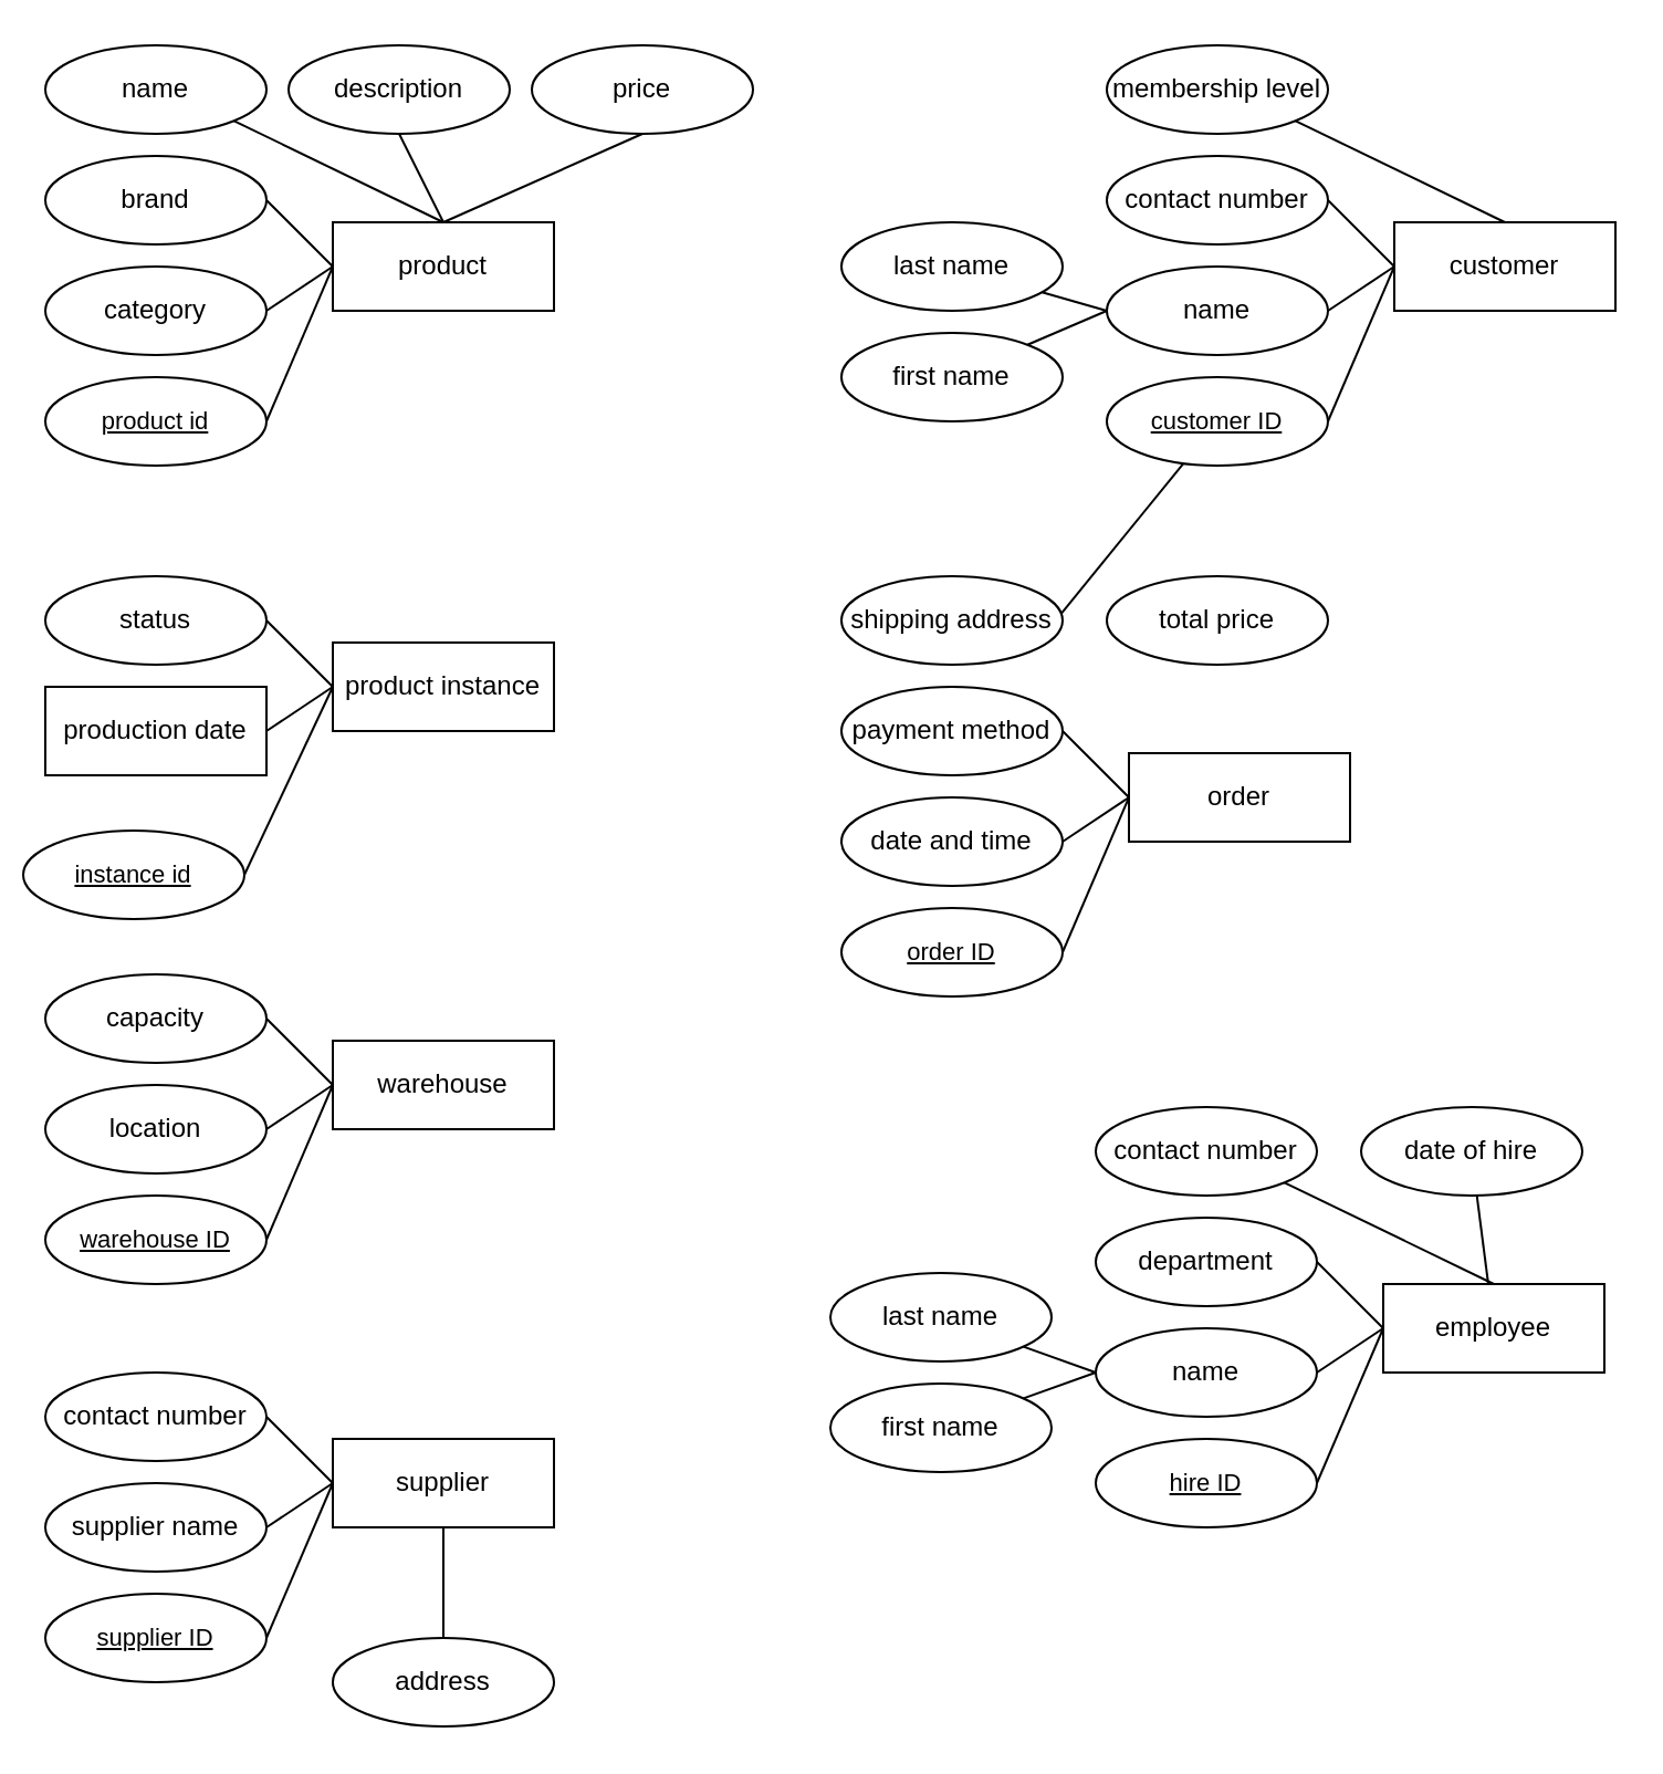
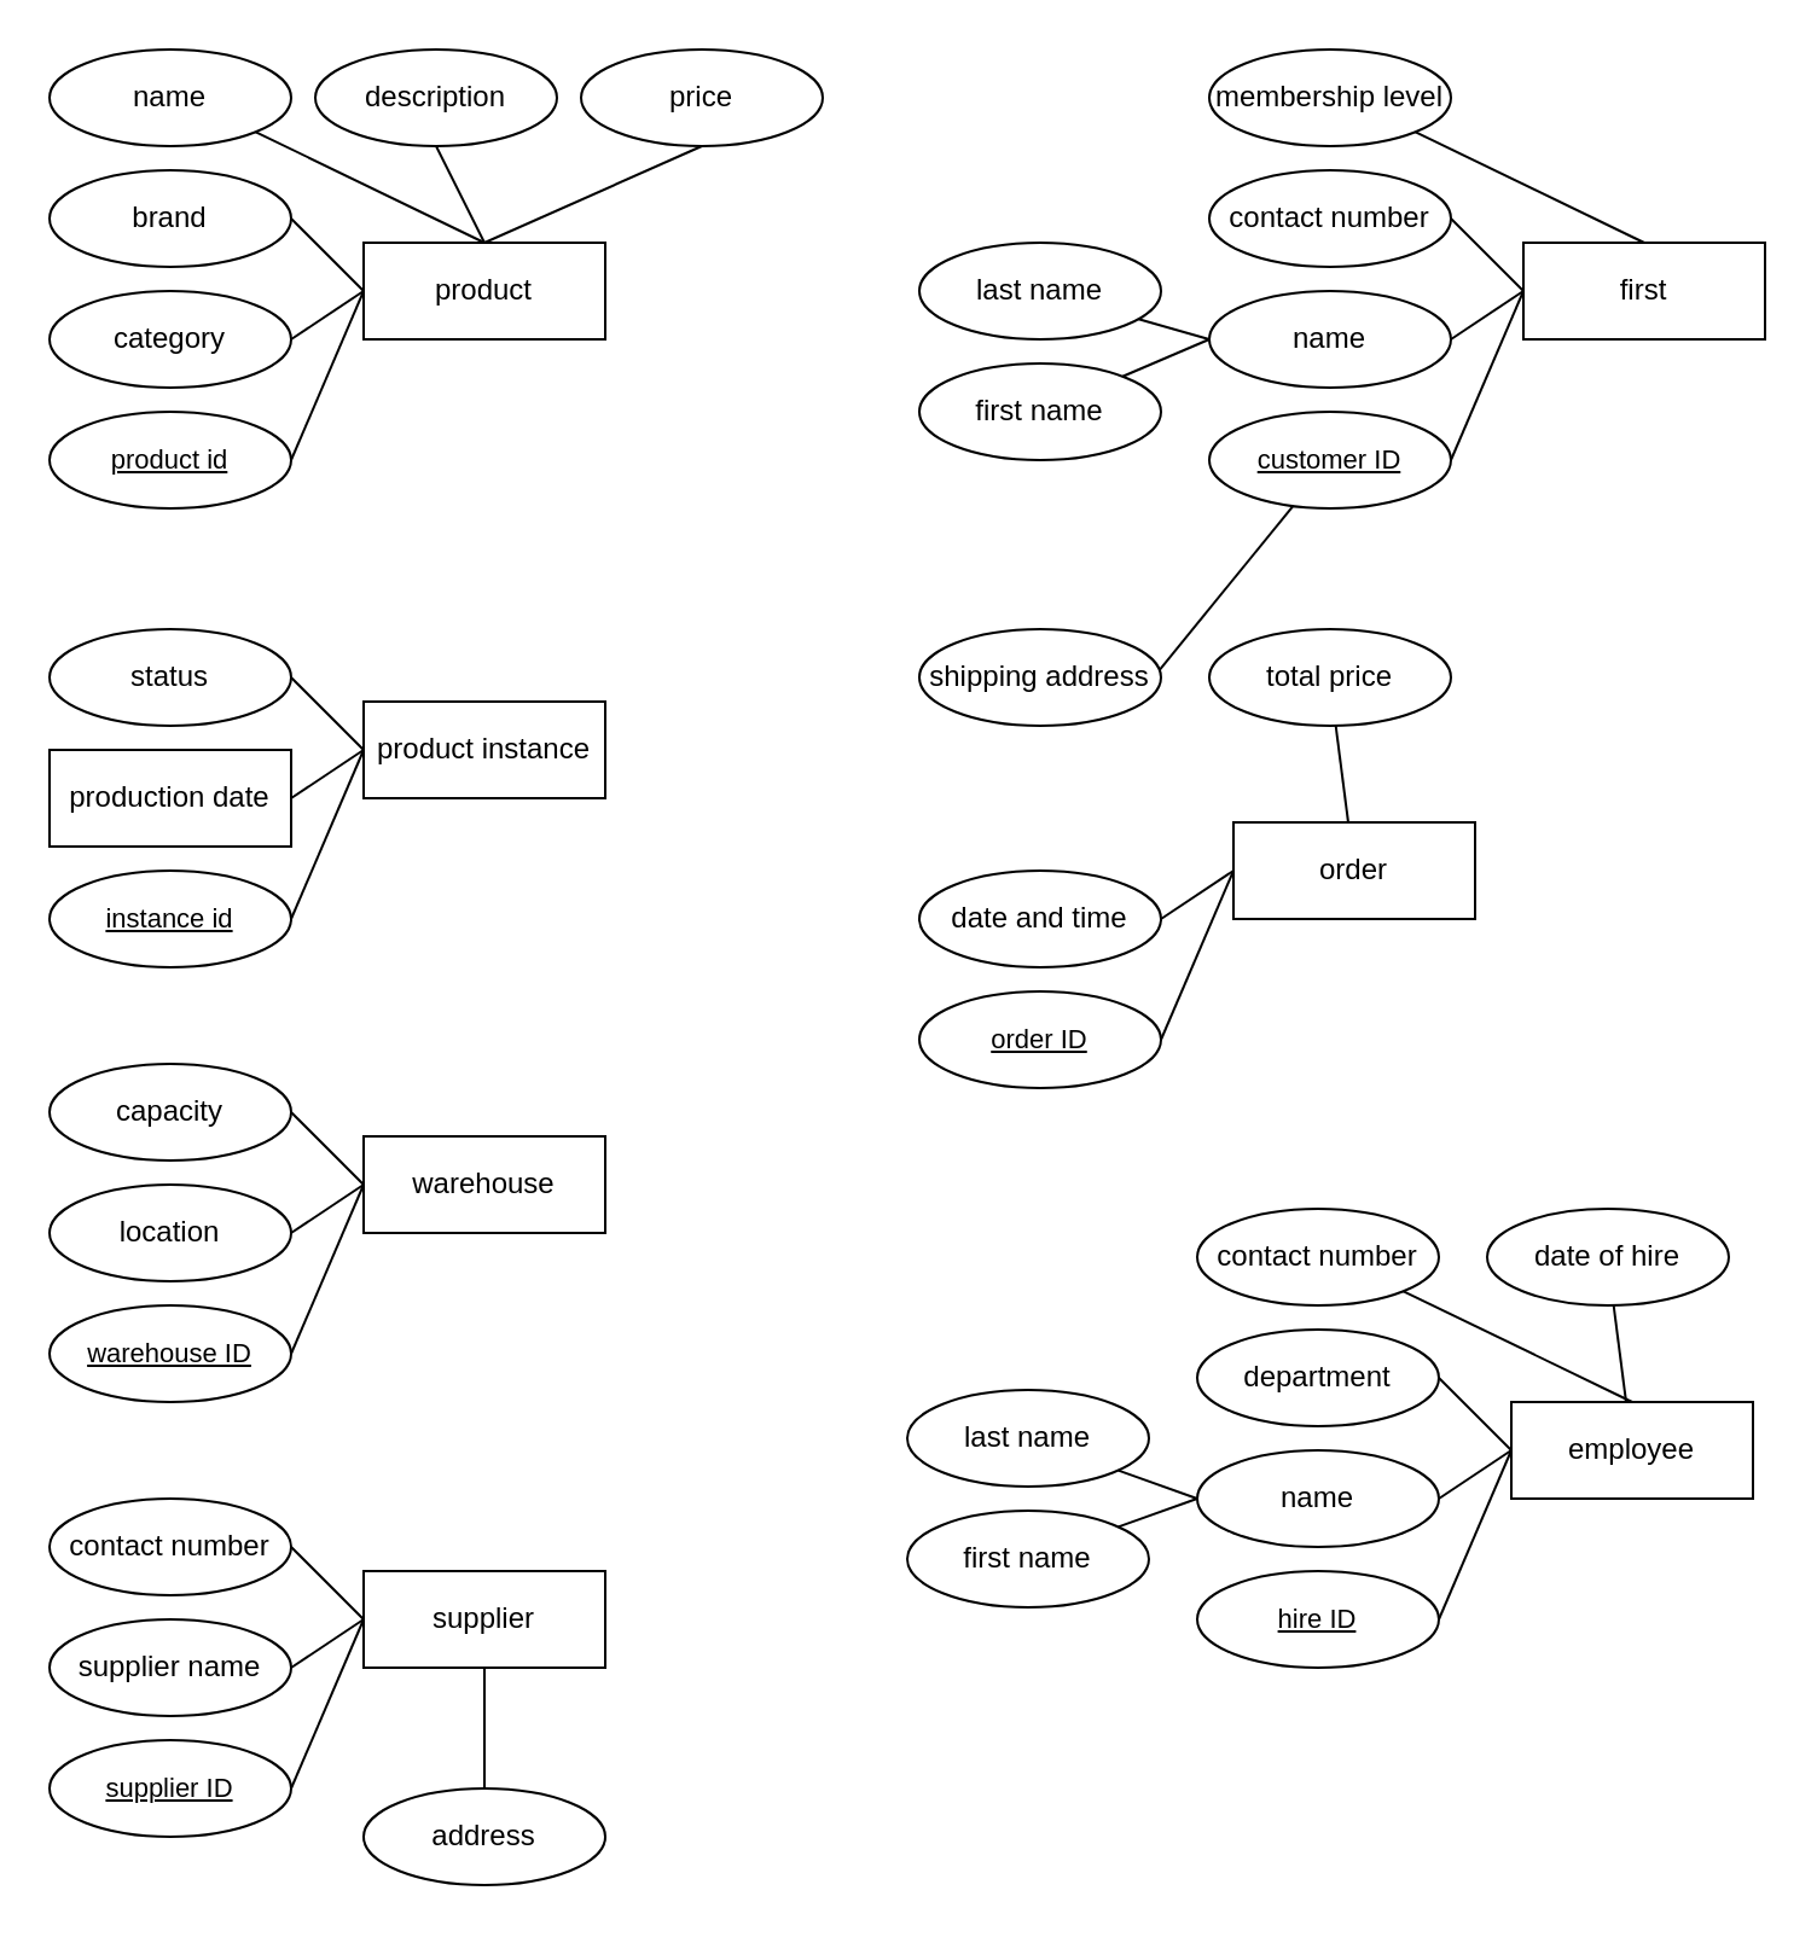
- <mxCell id="38" value="customer" style="whiteSpace=wrap;html=1;align=center;" vertex="1" parent="1"><mxGeometry x="630" y="100" width="100" height="40" as="geometry" /></mxCell>
+ <mxCell id="38" value="first" style="whiteSpace=wrap;html=1;align=center;" vertex="1" parent="1"><mxGeometry x="630" y="100" width="100" height="40" as="geometry" /></mxCell>
+ <mxCell id="60" style="edgeStyle=none;rounded=0;jumpStyle=none;orthogonalLoop=1;jettySize=auto;html=1;strokeColor=default;align=center;verticalAlign=middle;fontFamily=Helvetica;fontSize=11;fontColor=default;labelBackgroundColor=default;endArrow=none;endFill=0;" edge="1" parent="1" source="61" target="47"><mxGeometry relative="1" as="geometry" /></mxCell>
- <mxCell id="51" value="payment method" style="ellipse;whiteSpace=wrap;html=1;align=center;" vertex="1" parent="1"><mxGeometry x="380" y="310" width="100" height="40" as="geometry" /></mxCell>
- <mxCell id="50" style="edgeStyle=none;rounded=0;jumpStyle=none;orthogonalLoop=1;jettySize=auto;html=1;exitX=1;exitY=0.5;exitDx=0;exitDy=0;entryX=0;entryY=0.5;entryDx=0;entryDy=0;strokeColor=default;align=center;verticalAlign=middle;fontFamily=Helvetica;fontSize=11;fontColor=default;labelBackgroundColor=default;endArrow=none;endFill=0;" edge="1" parent="1" source="51" target="47"><mxGeometry relative="1" as="geometry" /></mxCell>
- <mxCell id="21" value="instance id" style="ellipse;whiteSpace=wrap;html=1;align=center;fontStyle=4;fontFamily=Helvetica;fontSize=11;fontColor=default;labelBackgroundColor=default;" vertex="1" parent="1"><mxGeometry x="10" y="375" width="100" height="40" as="geometry" /></mxCell>
+ <mxCell id="21" value="instance id" style="ellipse;whiteSpace=wrap;html=1;align=center;fontStyle=4;fontFamily=Helvetica;fontSize=11;fontColor=default;labelBackgroundColor=default;" vertex="1" parent="1"><mxGeometry x="20" y="360" width="100" height="40" as="geometry" /></mxCell>
